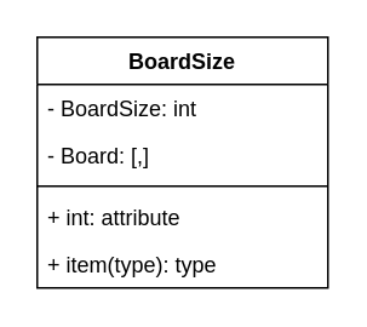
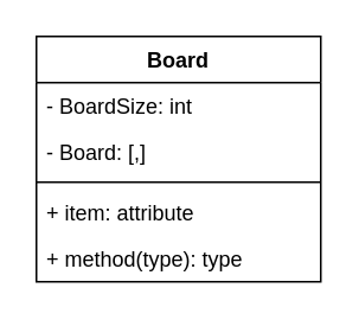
- <mxCell id="2" value="BoardSize" style="swimlane;fontStyle=1;align=center;verticalAlign=top;childLayout=stackLayout;horizontal=1;startSize=26;horizontalStack=0;resizeParent=1;resizeParentMax=0;resizeLast=0;collapsible=1;marginBottom=0;" vertex="1" parent="1"><mxGeometry x="20" y="20" width="160" height="138" as="geometry" /></mxCell>
+ <mxCell id="2" value="Board" style="swimlane;fontStyle=1;align=center;verticalAlign=top;childLayout=stackLayout;horizontal=1;startSize=26;horizontalStack=0;resizeParent=1;resizeParentMax=0;resizeLast=0;collapsible=1;marginBottom=0;" vertex="1" parent="1"><mxGeometry x="20" y="20" width="160" height="138" as="geometry" /></mxCell>
- <mxCell id="6" value="+ int: attribute" style="text;strokeColor=none;fillColor=none;align=left;verticalAlign=top;spacingLeft=4;spacingRight=4;overflow=hidden;rotatable=0;points=[[0,0.5],[1,0.5]];portConstraint=eastwest;" vertex="1" parent="2"><mxGeometry y="86" width="160" height="26" as="geometry" /></mxCell>
+ <mxCell id="6" value="+ item: attribute" style="text;strokeColor=none;fillColor=none;align=left;verticalAlign=top;spacingLeft=4;spacingRight=4;overflow=hidden;rotatable=0;points=[[0,0.5],[1,0.5]];portConstraint=eastwest;" vertex="1" parent="2"><mxGeometry y="86" width="160" height="26" as="geometry" /></mxCell>
- <mxCell id="7" value="+ item(type): type" style="text;strokeColor=none;fillColor=none;align=left;verticalAlign=top;spacingLeft=4;spacingRight=4;overflow=hidden;rotatable=0;points=[[0,0.5],[1,0.5]];portConstraint=eastwest;" vertex="1" parent="2"><mxGeometry y="112" width="160" height="26" as="geometry" /></mxCell>
+ <mxCell id="7" value="+ method(type): type" style="text;strokeColor=none;fillColor=none;align=left;verticalAlign=top;spacingLeft=4;spacingRight=4;overflow=hidden;rotatable=0;points=[[0,0.5],[1,0.5]];portConstraint=eastwest;" vertex="1" parent="2"><mxGeometry y="112" width="160" height="26" as="geometry" /></mxCell>
